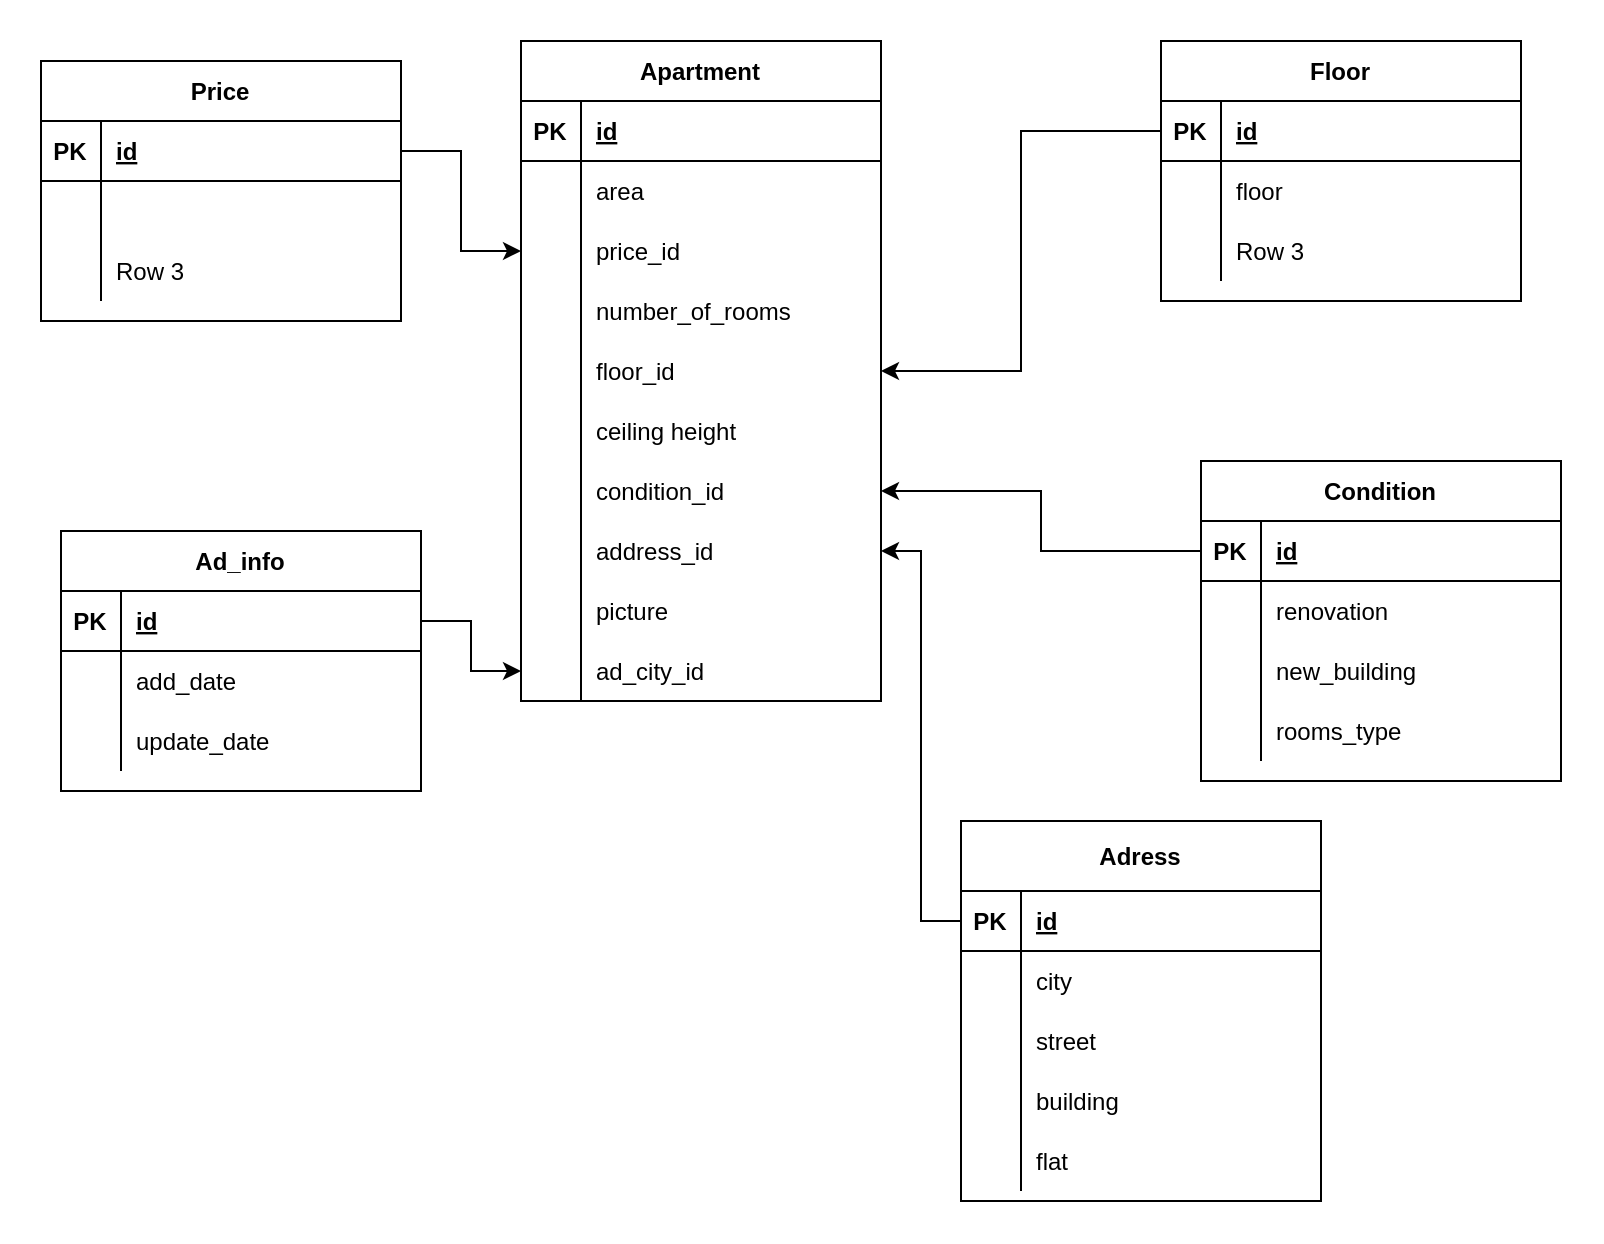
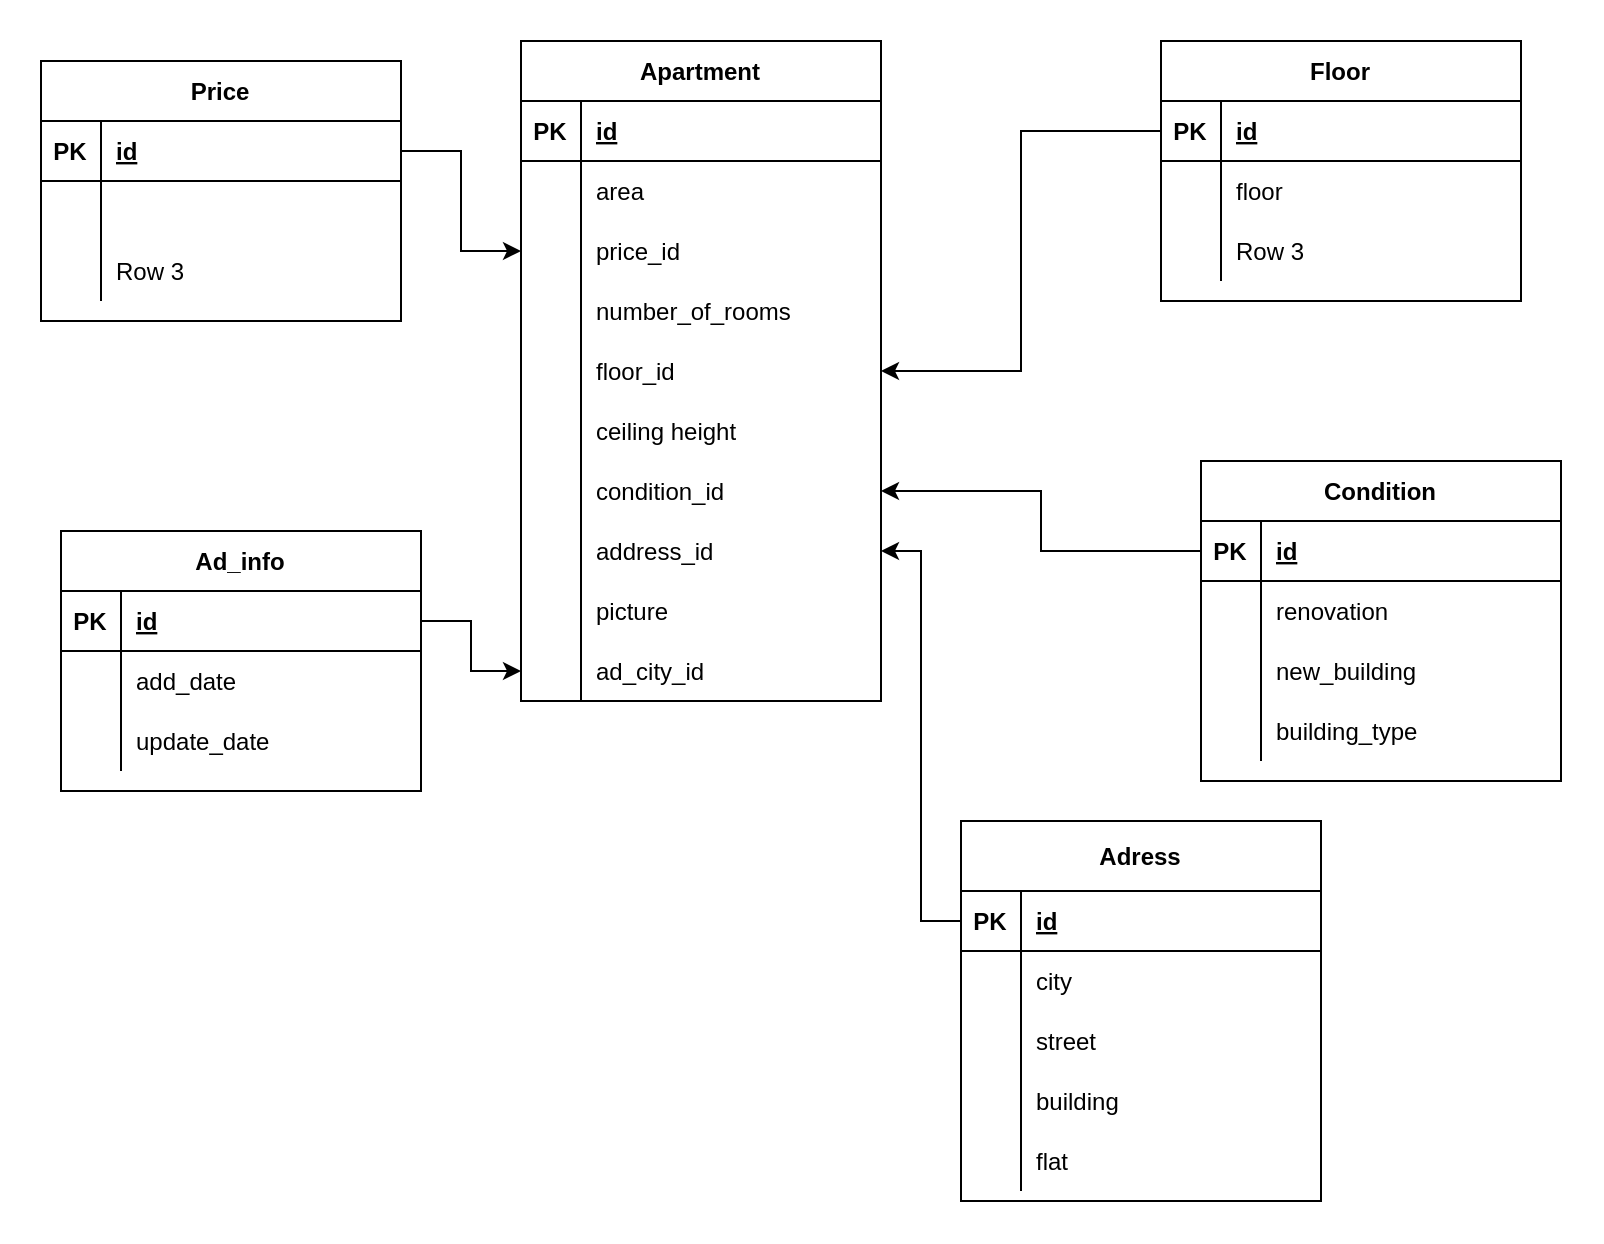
- <mxCell id="62" value="rooms_type" style="shape=partialRectangle;connectable=0;fillColor=none;top=0;left=0;bottom=0;right=0;align=left;spacingLeft=6;overflow=hidden;" vertex="1" parent="60"><mxGeometry x="30" width="150" height="30" as="geometry" /></mxCell>
+ <mxCell id="62" value="building_type" style="shape=partialRectangle;connectable=0;fillColor=none;top=0;left=0;bottom=0;right=0;align=left;spacingLeft=6;overflow=hidden;" vertex="1" parent="60"><mxGeometry x="30" width="150" height="30" as="geometry" /></mxCell>
